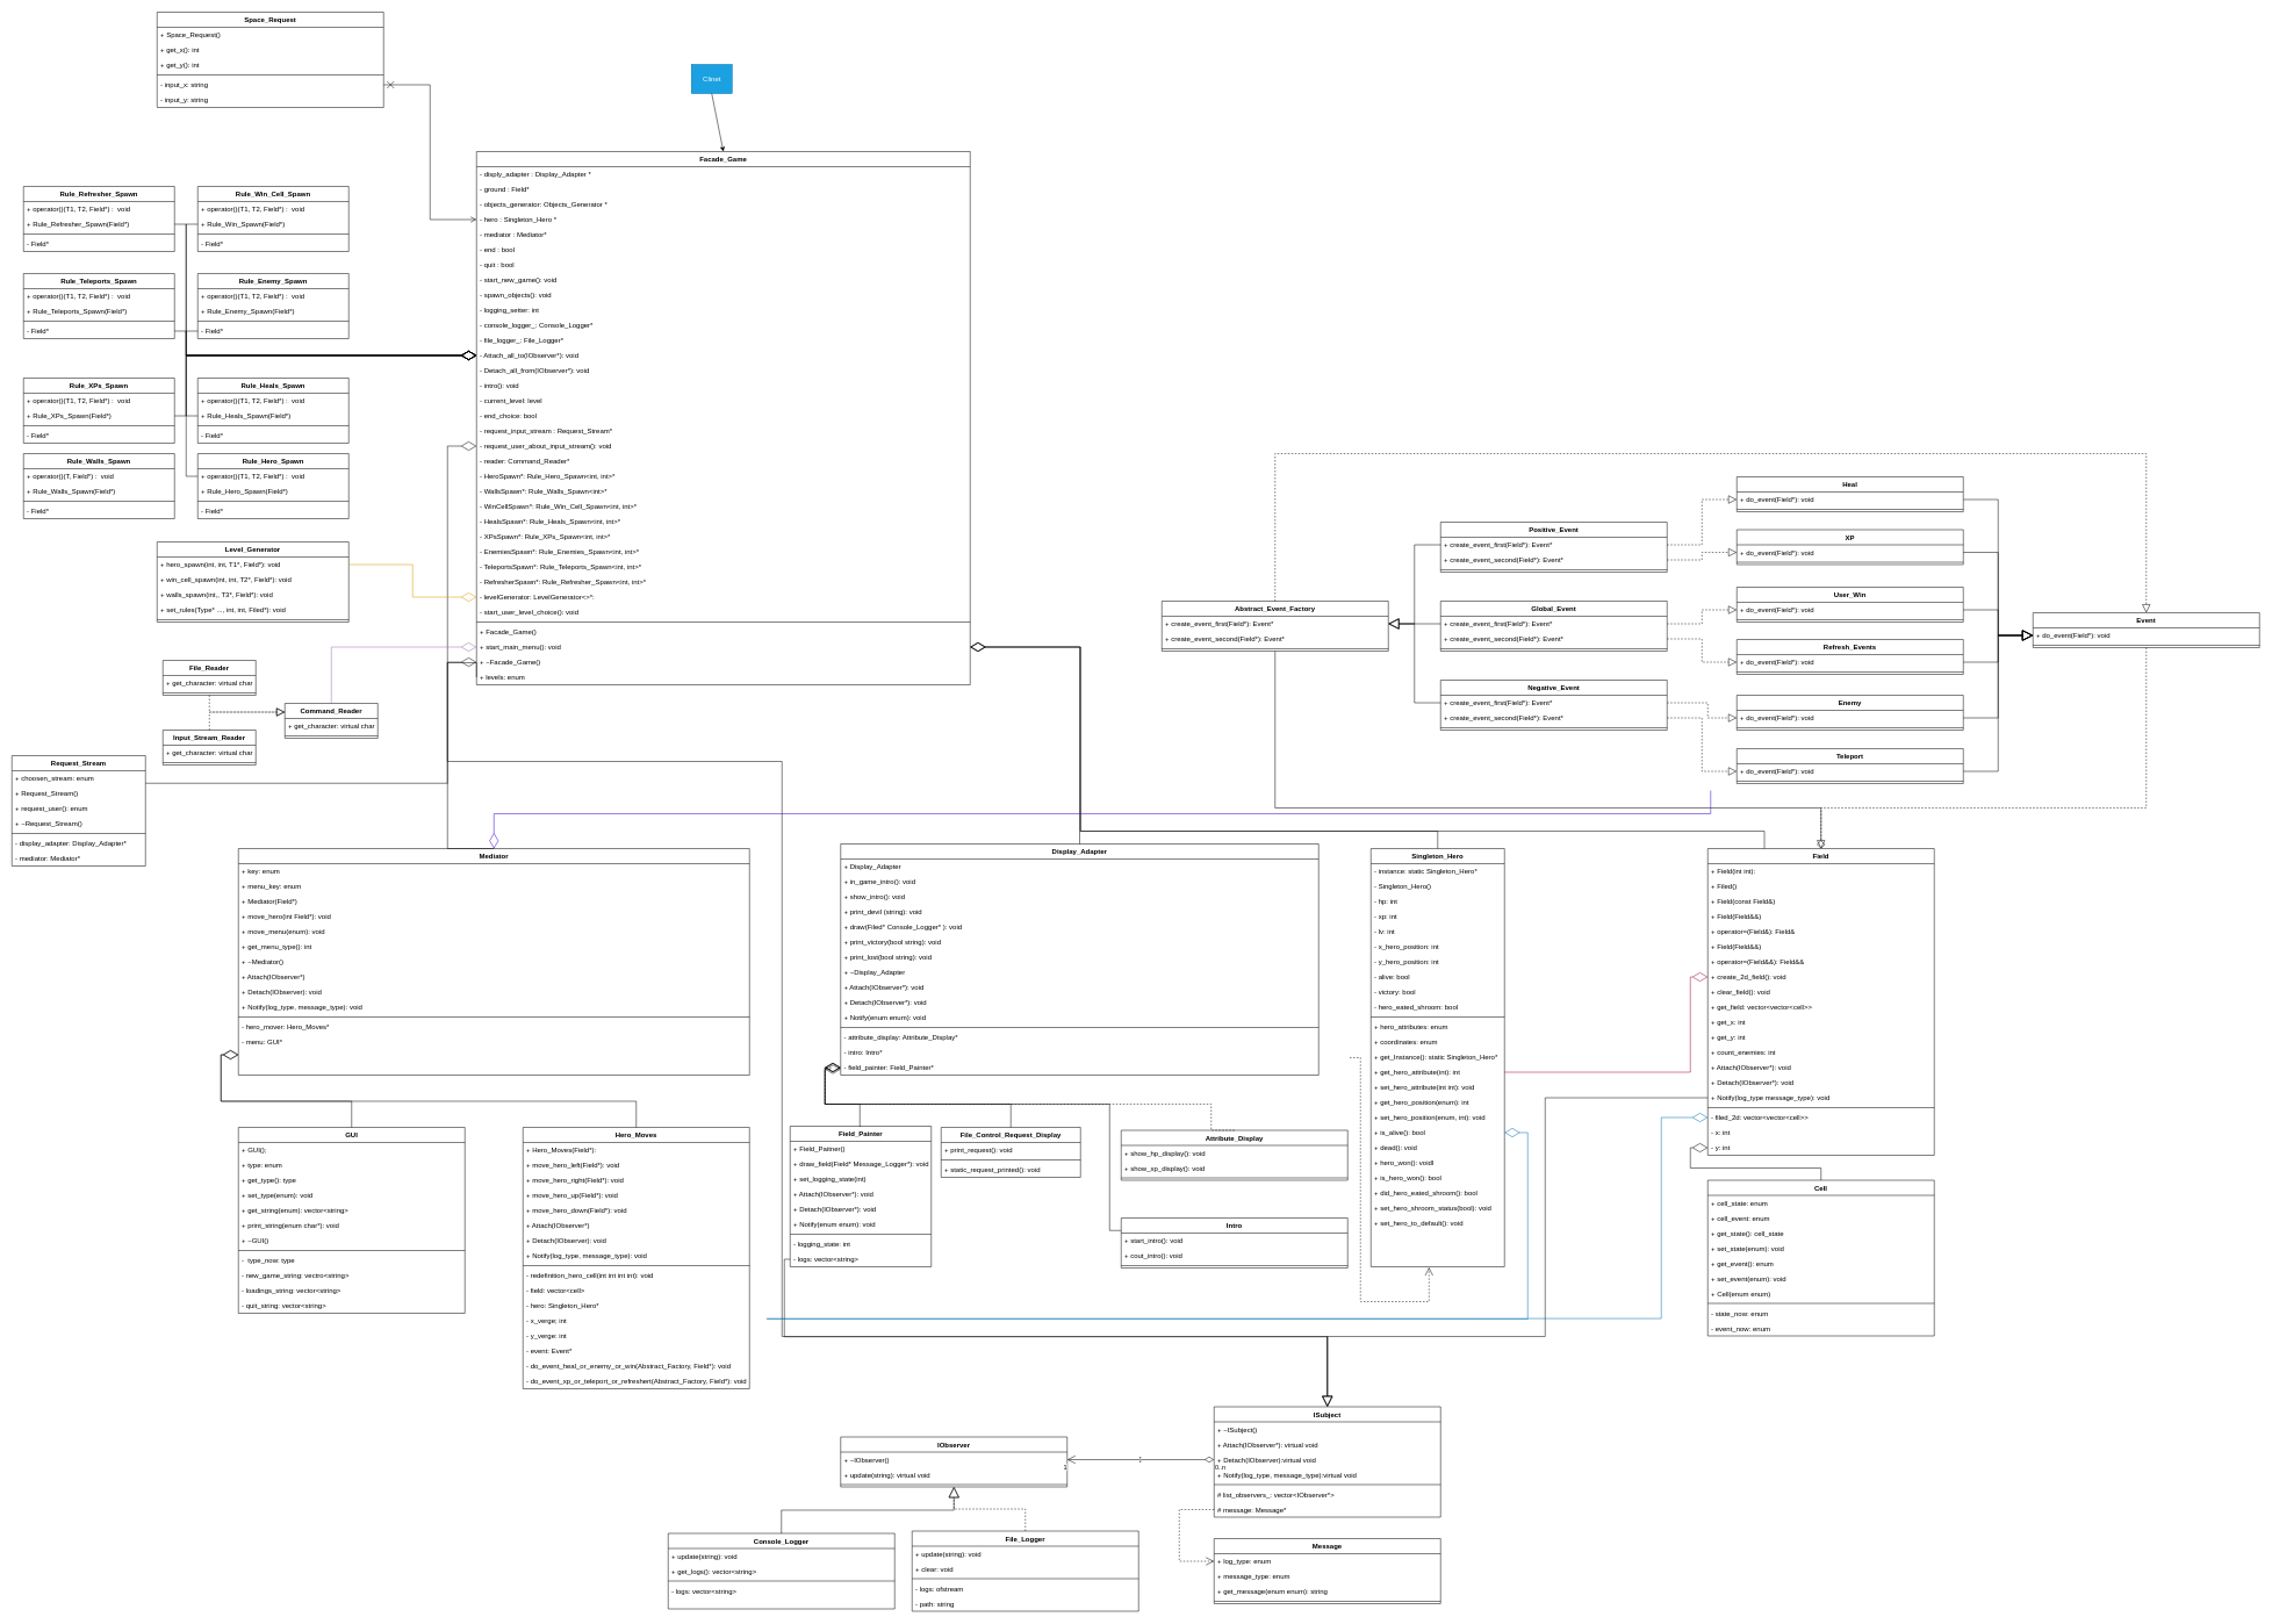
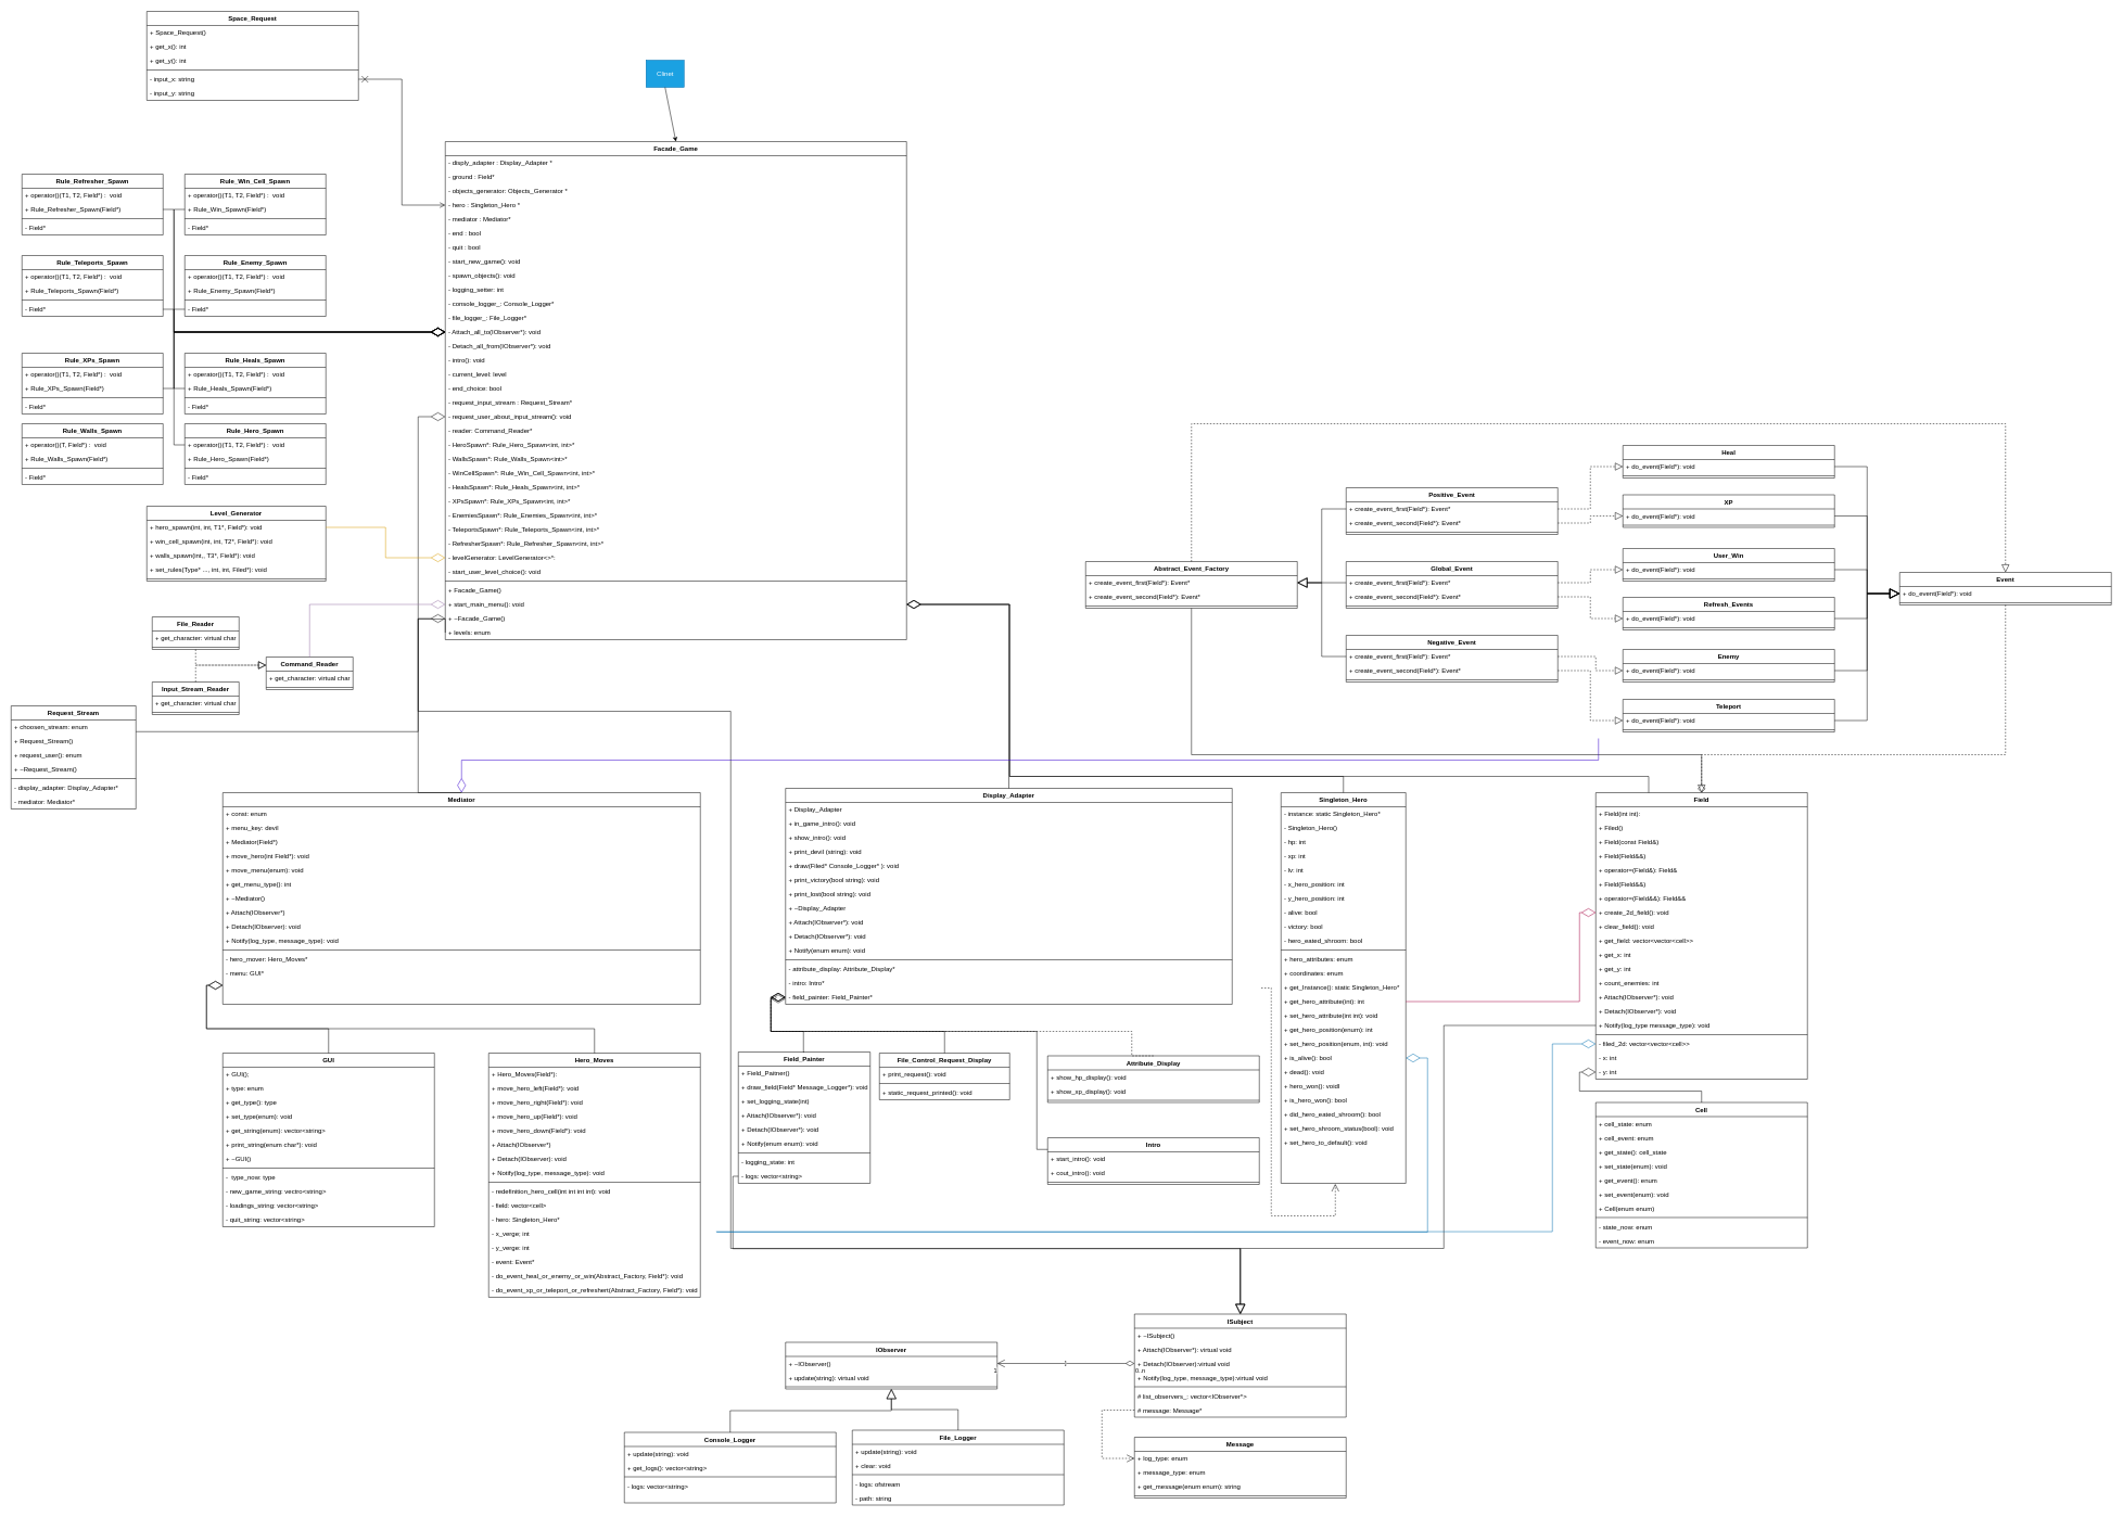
- <mxCell id="67" value="+ key: enum" style="text;strokeColor=none;fillColor=none;align=left;verticalAlign=top;spacingLeft=4;spacingRight=4;overflow=hidden;rotatable=0;points=[[0,0.5],[1,0.5]];portConstraint=eastwest;" parent="66" vertex="1"><mxGeometry y="26" width="880" height="26" as="geometry" /></mxCell>
+ <mxCell id="67" value="+ const: enum" style="text;strokeColor=none;fillColor=none;align=left;verticalAlign=top;spacingLeft=4;spacingRight=4;overflow=hidden;rotatable=0;points=[[0,0.5],[1,0.5]];portConstraint=eastwest;" parent="66" vertex="1"><mxGeometry y="26" width="880" height="26" as="geometry" /></mxCell>
- <mxCell id="68" value="+ menu_key: enum" style="text;strokeColor=none;fillColor=none;align=left;verticalAlign=top;spacingLeft=4;spacingRight=4;overflow=hidden;rotatable=0;points=[[0,0.5],[1,0.5]];portConstraint=eastwest;" parent="66" vertex="1"><mxGeometry y="52" width="880" height="26" as="geometry" /></mxCell>
+ <mxCell id="68" value="+ menu_key: devil" style="text;strokeColor=none;fillColor=none;align=left;verticalAlign=top;spacingLeft=4;spacingRight=4;overflow=hidden;rotatable=0;points=[[0,0.5],[1,0.5]];portConstraint=eastwest;" parent="66" vertex="1"><mxGeometry y="52" width="880" height="26" as="geometry" /></mxCell>
- <mxCell id="250" value="" style="endArrow=block;endSize=16;endFill=0;html=1;rounded=0;exitX=0.5;exitY=0;exitDx=0;exitDy=0;entryX=0.5;entryY=1;entryDx=0;entryDy=0;edgeStyle=orthogonalEdgeStyle;dashed=1;" parent="1" source="128" target="119" edge="1"><mxGeometry width="160" relative="1" as="geometry"><mxPoint x="990" y="2600" as="sourcePoint" /><mxPoint x="1150" y="2600" as="targetPoint" /></mxGeometry></mxCell>
+ <mxCell id="250" value="" style="endArrow=block;endSize=16;endFill=0;html=1;rounded=0;exitX=0.5;exitY=0;exitDx=0;exitDy=0;entryX=0.5;entryY=1;entryDx=0;entryDy=0;edgeStyle=orthogonalEdgeStyle;" parent="1" source="128" target="119" edge="1"><mxGeometry width="160" relative="1" as="geometry"><mxPoint x="990" y="2600" as="sourcePoint" /><mxPoint x="1150" y="2600" as="targetPoint" /></mxGeometry></mxCell>
